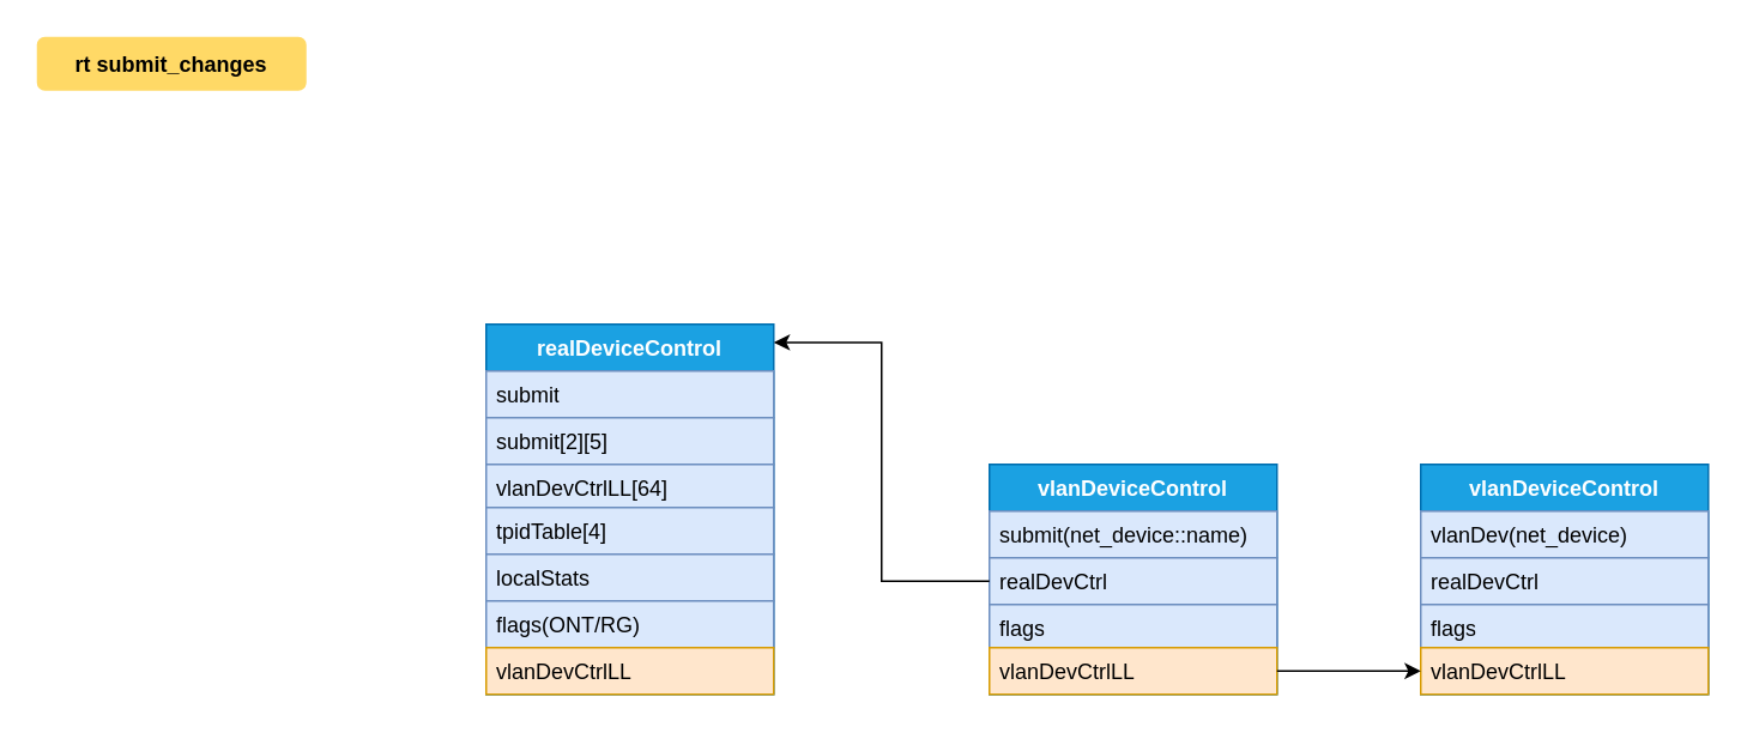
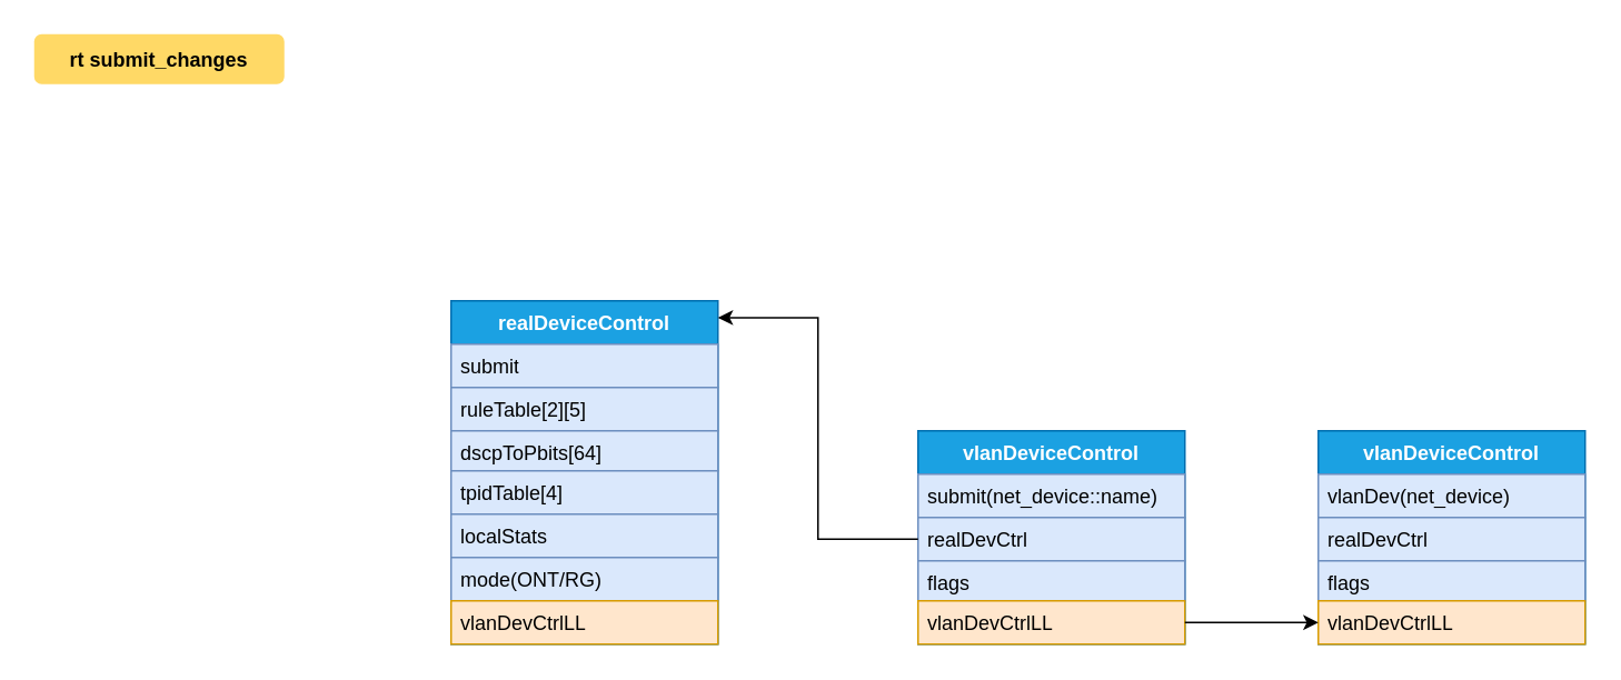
- <mxCell id="5" value="submit[2][5]" style="text;align=left;verticalAlign=top;spacingLeft=4;spacingRight=4;overflow=hidden;rotatable=0;points=[[0,0.5],[1,0.5]];portConstraint=eastwest;whiteSpace=wrap;html=1;fillColor=#dae8fc;strokeColor=#6c8ebf;" vertex="1" parent="3"><mxGeometry y="52" width="160" height="26" as="geometry" /></mxCell>
+ <mxCell id="5" value="ruleTable[2][5]" style="text;align=left;verticalAlign=top;spacingLeft=4;spacingRight=4;overflow=hidden;rotatable=0;points=[[0,0.5],[1,0.5]];portConstraint=eastwest;whiteSpace=wrap;html=1;fillColor=#dae8fc;strokeColor=#6c8ebf;" vertex="1" parent="3"><mxGeometry y="52" width="160" height="26" as="geometry" /></mxCell>
- <mxCell id="6" value="vlanDevCtrlLL[64]" style="text;strokeColor=#6c8ebf;fillColor=#dae8fc;align=left;verticalAlign=top;spacingLeft=4;spacingRight=4;overflow=hidden;rotatable=0;points=[[0,0.5],[1,0.5]];portConstraint=eastwest;whiteSpace=wrap;html=1;" vertex="1" parent="3"><mxGeometry y="78" width="160" height="24" as="geometry" /></mxCell>
+ <mxCell id="6" value="dscpToPbits[64]" style="text;strokeColor=#6c8ebf;fillColor=#dae8fc;align=left;verticalAlign=top;spacingLeft=4;spacingRight=4;overflow=hidden;rotatable=0;points=[[0,0.5],[1,0.5]];portConstraint=eastwest;whiteSpace=wrap;html=1;" vertex="1" parent="3"><mxGeometry y="78" width="160" height="24" as="geometry" /></mxCell>
- <mxCell id="9" value="flags(ONT/RG)" style="text;strokeColor=#6c8ebf;fillColor=#dae8fc;align=left;verticalAlign=top;spacingLeft=4;spacingRight=4;overflow=hidden;rotatable=0;points=[[0,0.5],[1,0.5]];portConstraint=eastwest;whiteSpace=wrap;html=1;" vertex="1" parent="3"><mxGeometry y="154" width="160" height="26" as="geometry" /></mxCell>
+ <mxCell id="9" value="mode(ONT/RG)" style="text;strokeColor=#6c8ebf;fillColor=#dae8fc;align=left;verticalAlign=top;spacingLeft=4;spacingRight=4;overflow=hidden;rotatable=0;points=[[0,0.5],[1,0.5]];portConstraint=eastwest;whiteSpace=wrap;html=1;" vertex="1" parent="3"><mxGeometry y="154" width="160" height="26" as="geometry" /></mxCell>
